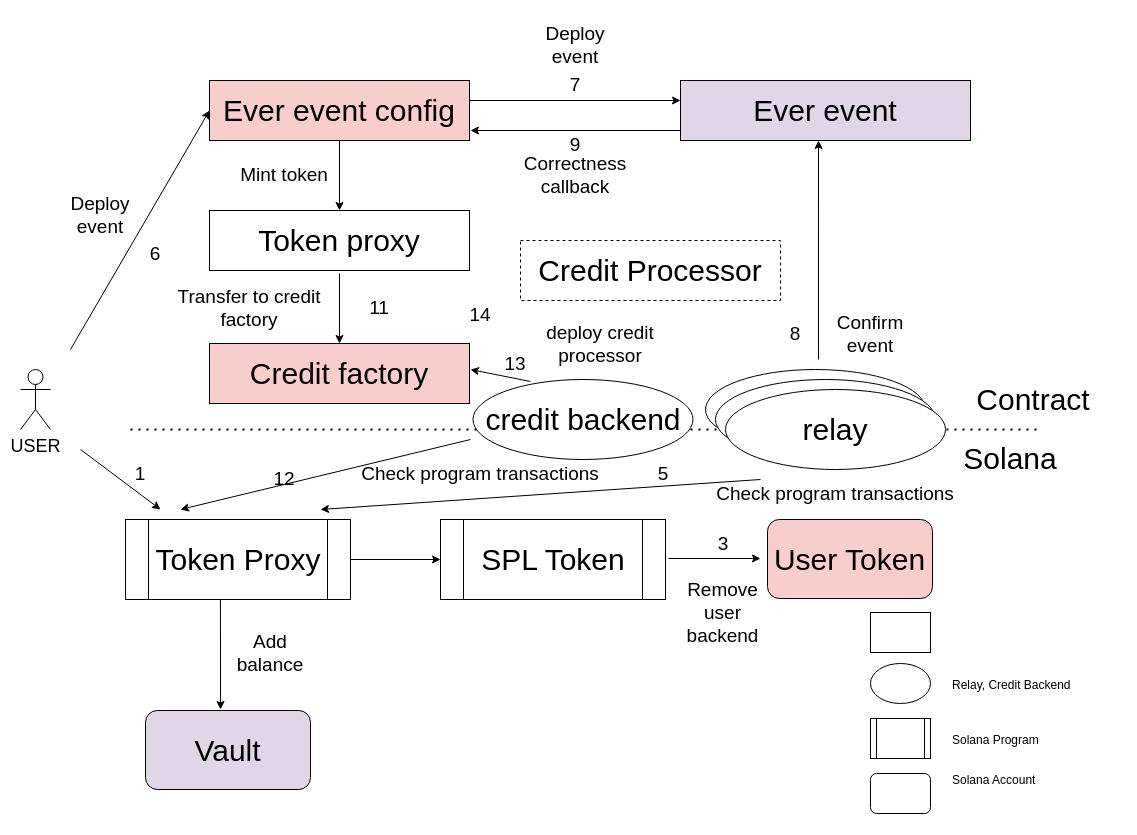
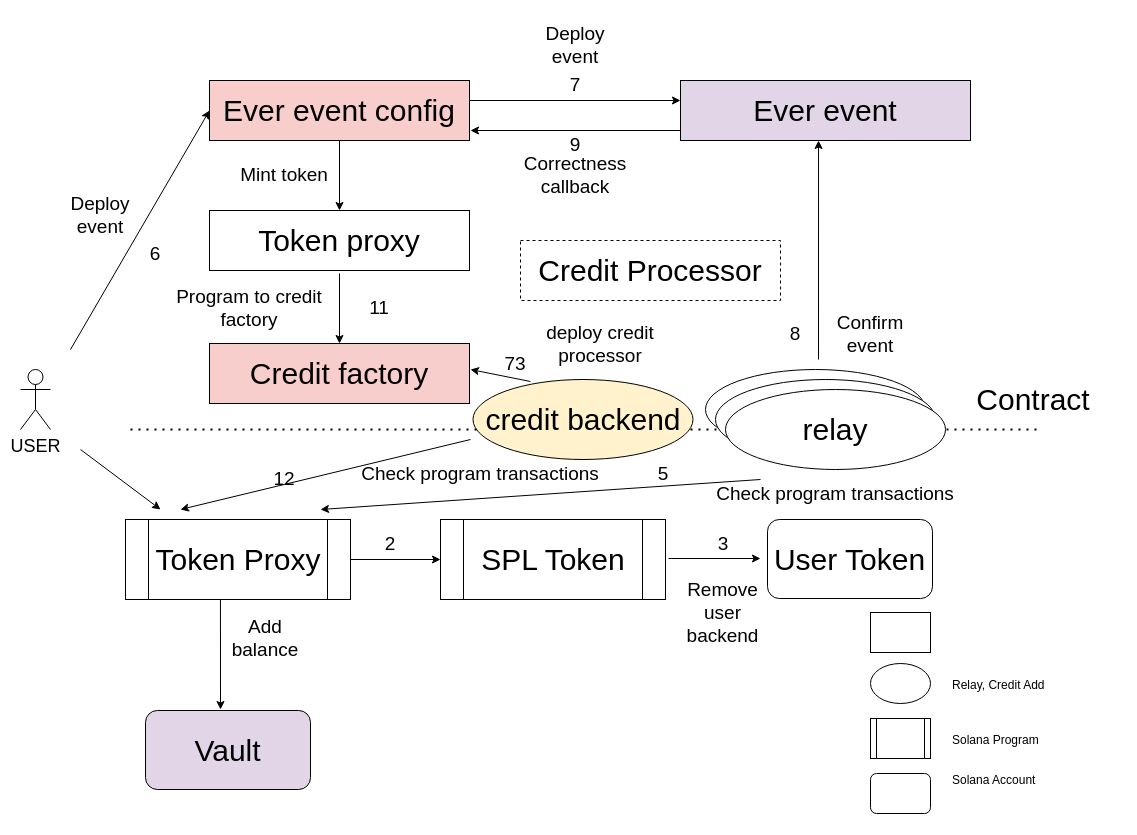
- <mxCell id="51" value="&lt;span style=&quot;font-size: 19px&quot;&gt;Transfer to credit factory&lt;/span&gt;" style="text;html=1;strokeColor=none;fillColor=none;align=center;verticalAlign=middle;whiteSpace=wrap;rounded=0;" vertex="1" parent="1"><mxGeometry x="169" y="283" width="160" height="50" as="geometry" /></mxCell>
+ <mxCell id="51" value="&lt;span style=&quot;font-size: 19px&quot;&gt;Program to credit factory&lt;/span&gt;" style="text;html=1;strokeColor=none;fillColor=none;align=center;verticalAlign=middle;whiteSpace=wrap;rounded=0;" vertex="1" parent="1"><mxGeometry x="169" y="283" width="160" height="50" as="geometry" /></mxCell>
- <mxCell id="56" value="&lt;span style=&quot;font-size: 19px&quot;&gt;14&lt;/span&gt;" style="text;html=1;strokeColor=none;fillColor=none;align=center;verticalAlign=middle;whiteSpace=wrap;rounded=0;" vertex="1" parent="1"><mxGeometry x="450" y="300" width="60" height="30" as="geometry" /></mxCell>
- <mxCell id="61" value="&lt;span style=&quot;font-size: 19px&quot;&gt;13&lt;/span&gt;" style="text;html=1;strokeColor=none;fillColor=none;align=center;verticalAlign=middle;whiteSpace=wrap;rounded=0;" vertex="1" parent="1"><mxGeometry x="485" y="349" width="60" height="30" as="geometry" /></mxCell>
+ <mxCell id="61" value="&lt;span style=&quot;font-size: 19px&quot;&gt;73&lt;/span&gt;" style="text;html=1;strokeColor=none;fillColor=none;align=center;verticalAlign=middle;whiteSpace=wrap;rounded=0;" vertex="1" parent="1"><mxGeometry x="485" y="349" width="60" height="30" as="geometry" /></mxCell>
- <mxCell id="53" value="credit backend" style="ellipse;whiteSpace=wrap;html=1;fontSize=30;" vertex="1" parent="1"><mxGeometry x="472.5" y="379" width="220" height="80" as="geometry" /></mxCell>
+ <mxCell id="53" value="credit backend" style="ellipse;whiteSpace=wrap;html=1;fontSize=30;fillColor=#fff2cc;" vertex="1" parent="1"><mxGeometry x="472.5" y="379" width="220" height="80" as="geometry" /></mxCell>
- <mxCell id="9" value="Solana" style="text;html=1;strokeColor=none;fillColor=none;align=center;verticalAlign=middle;whiteSpace=wrap;rounded=0;fontSize=30;" parent="1" vertex="1"><mxGeometry x="980" y="443" width="60" height="30" as="geometry" /></mxCell>
- <mxCell id="41" value="&lt;span style=&quot;font-size: 19px&quot;&gt;1&lt;/span&gt;" style="text;html=1;strokeColor=none;fillColor=none;align=center;verticalAlign=middle;whiteSpace=wrap;rounded=0;" parent="1" vertex="1"><mxGeometry x="110" y="459" width="60" height="30" as="geometry" /></mxCell>
+ <mxCell id="42" value="&lt;span style=&quot;font-size: 19px&quot;&gt;2&lt;/span&gt;" style="text;html=1;strokeColor=none;fillColor=none;align=center;verticalAlign=middle;whiteSpace=wrap;rounded=0;" parent="1" vertex="1"><mxGeometry x="360" y="529" width="60" height="30" as="geometry" /></mxCell>
- <mxCell id="35" value="&lt;font style=&quot;font-size: 30px&quot;&gt;User Token&lt;/font&gt;" style="rounded=1;whiteSpace=wrap;html=1;fontSize=18;strokeWidth=1;fillColor=#f8cecc;" parent="1" vertex="1"><mxGeometry x="767" y="519" width="165" height="79" as="geometry" /></mxCell>
+ <mxCell id="35" value="&lt;font style=&quot;font-size: 30px&quot;&gt;User Token&lt;/font&gt;" style="rounded=1;whiteSpace=wrap;html=1;fontSize=18;strokeWidth=1;" parent="1" vertex="1"><mxGeometry x="767" y="519" width="165" height="79" as="geometry" /></mxCell>
- <mxCell id="18" value="&lt;span style=&quot;font-size: 19px&quot;&gt;Add balance&lt;/span&gt;" style="text;html=1;strokeColor=none;fillColor=none;align=center;verticalAlign=middle;whiteSpace=wrap;rounded=0;" parent="1" vertex="1"><mxGeometry x="240" y="638" width="60" height="30" as="geometry" /></mxCell>
+ <mxCell id="18" value="&lt;span style=&quot;font-size: 19px&quot;&gt;Add balance&lt;/span&gt;" style="text;html=1;strokeColor=none;fillColor=none;align=center;verticalAlign=middle;whiteSpace=wrap;rounded=0;" parent="1" vertex="1"><mxGeometry x="235" y="623" width="60" height="30" as="geometry" /></mxCell>
- <mxCell id="32" value="&lt;font style=&quot;font-size: 12px&quot;&gt;Relay, Credit Backend&lt;/font&gt;" style="text;html=1;strokeColor=none;fillColor=none;align=left;verticalAlign=middle;whiteSpace=wrap;rounded=0;fontSize=18;" parent="1" vertex="1"><mxGeometry x="950" y="668" width="165" height="30" as="geometry" /></mxCell>
+ <mxCell id="32" value="&lt;font style=&quot;font-size: 12px&quot;&gt;Relay, Credit Add&lt;/font&gt;" style="text;html=1;strokeColor=none;fillColor=none;align=left;verticalAlign=middle;whiteSpace=wrap;rounded=0;fontSize=18;" parent="1" vertex="1"><mxGeometry x="950" y="668" width="165" height="30" as="geometry" /></mxCell>
